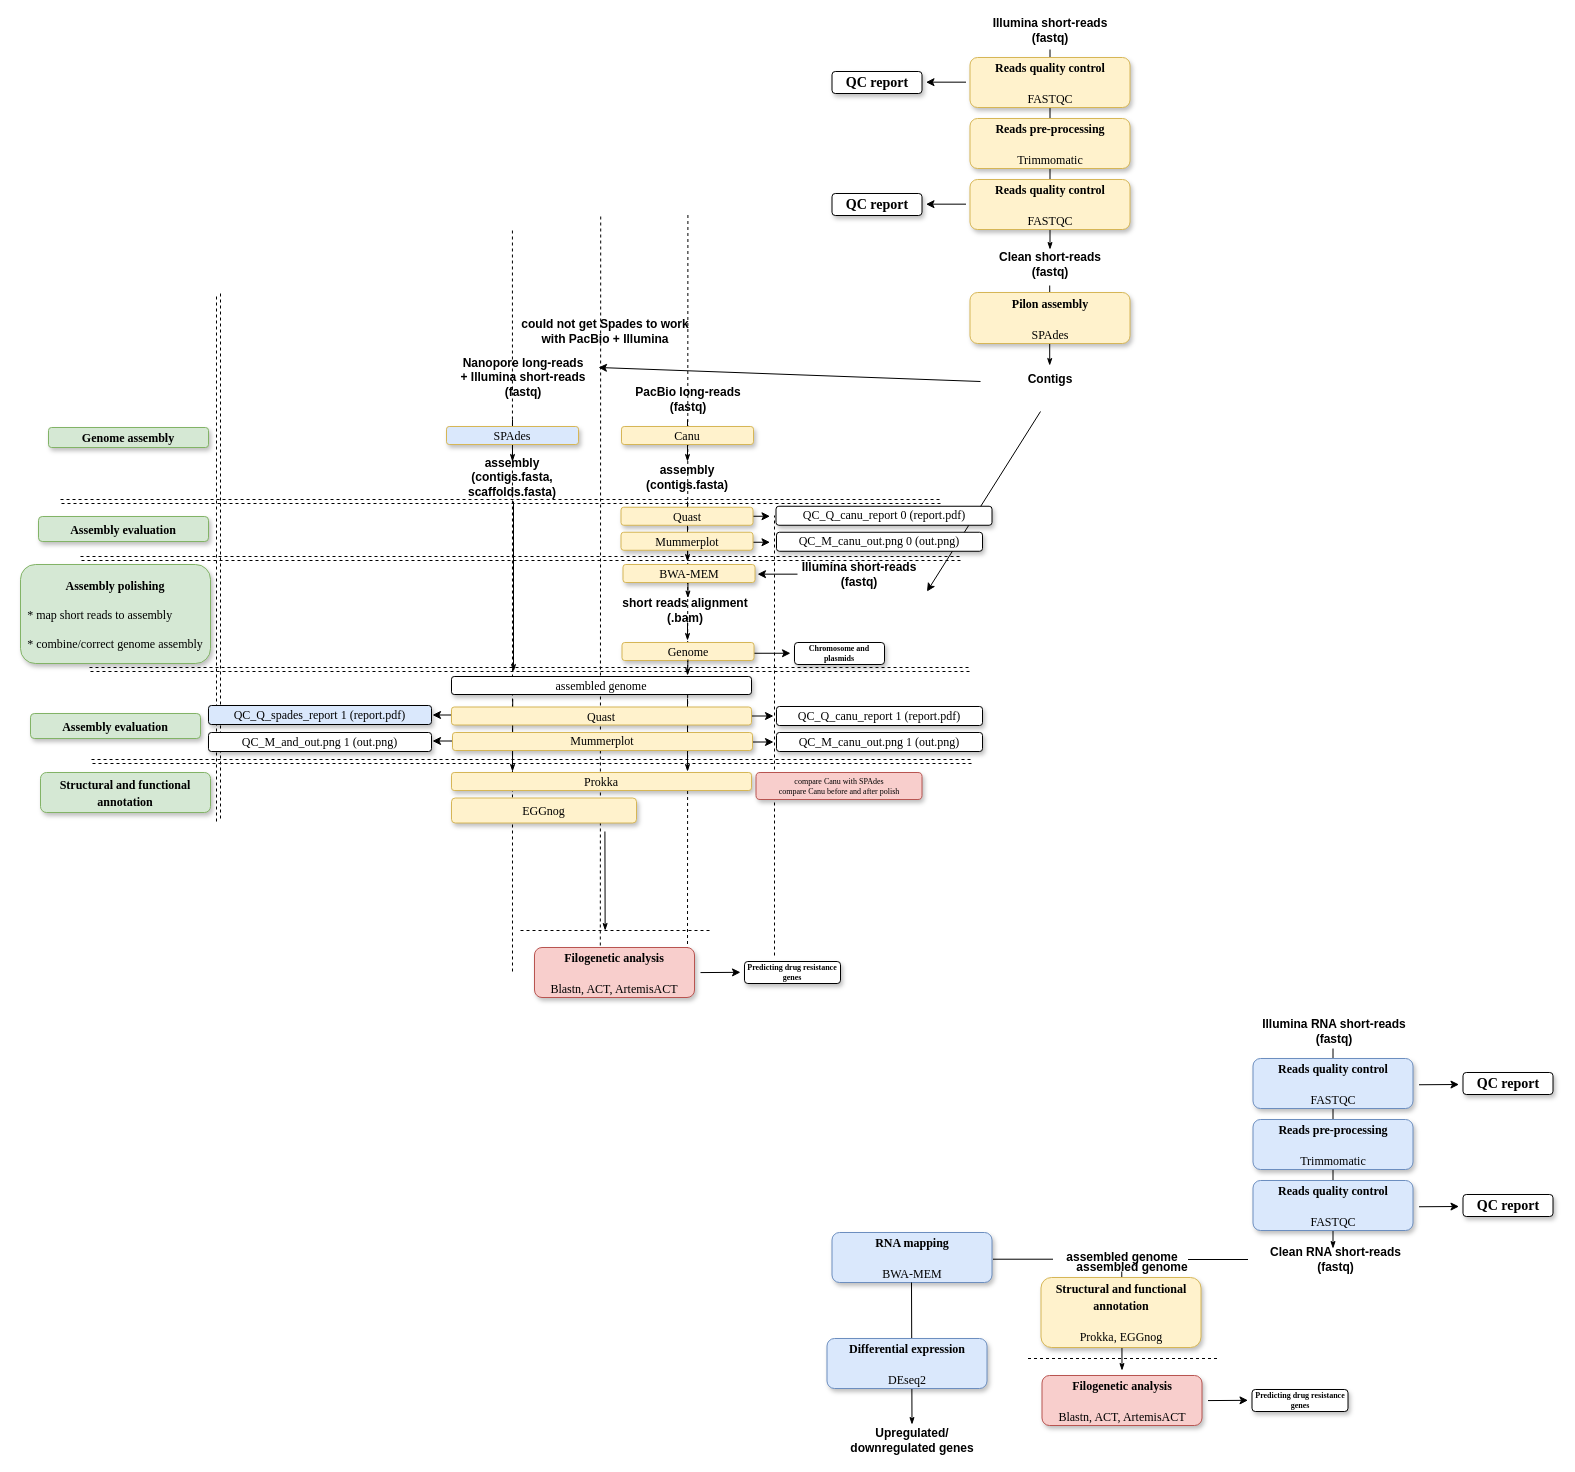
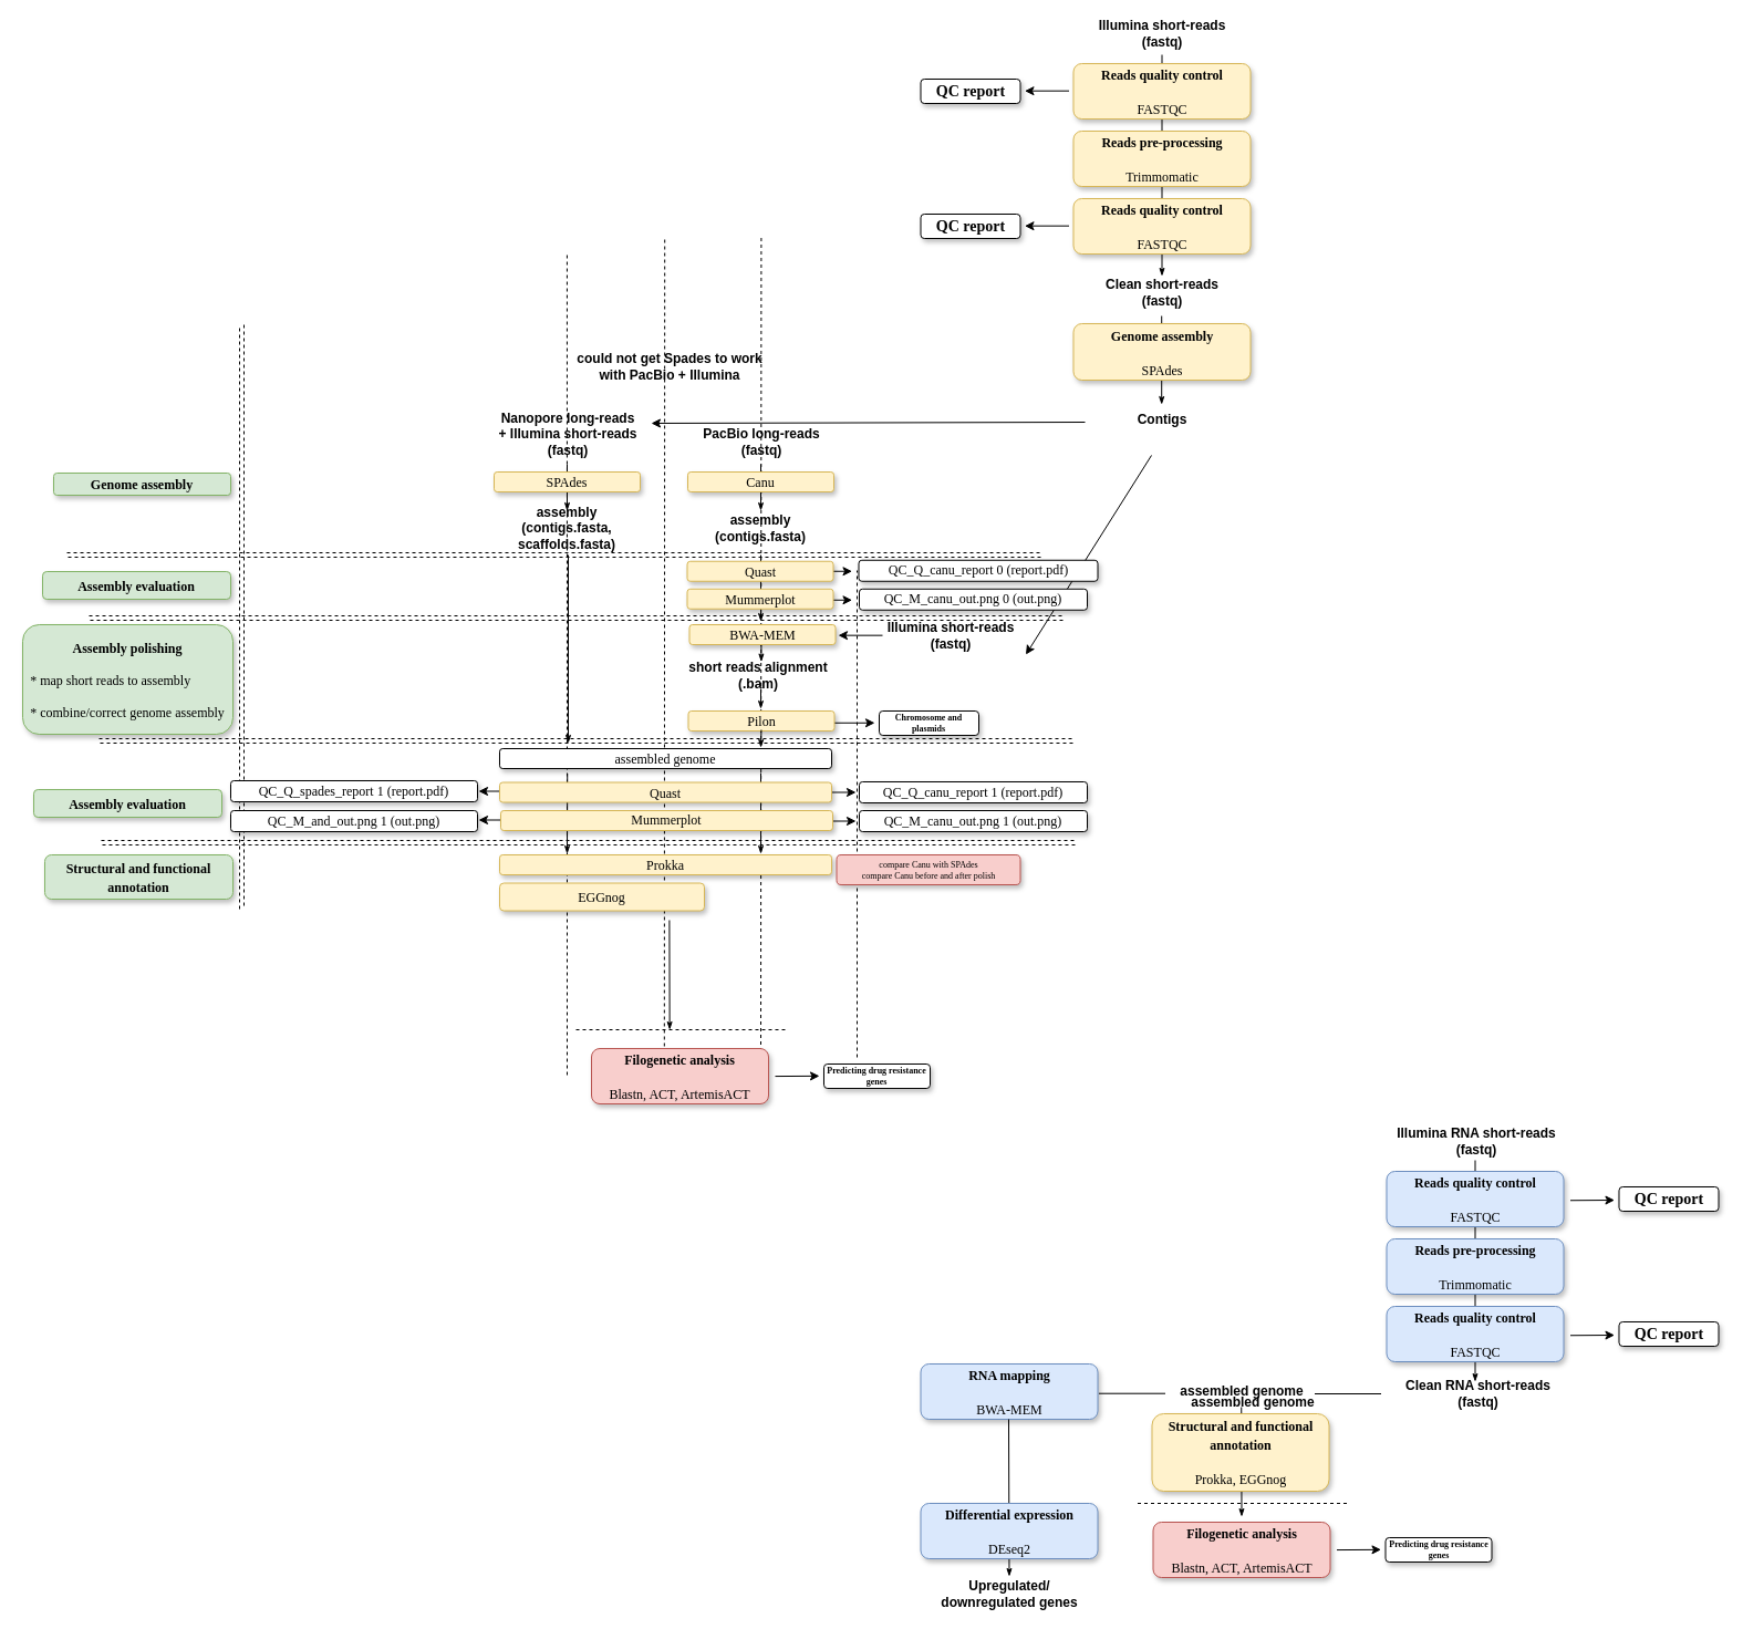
- <mxCell id="57" value="&lt;div style=&quot;font-size: 12px&quot;&gt;&lt;h3&gt;&lt;font style=&quot;font-size: 12px&quot;&gt;Pilon assembly&lt;br&gt;&lt;/font&gt;&lt;/h3&gt;&lt;/div&gt;&lt;div style=&quot;font-size: 12px&quot;&gt;&lt;h3&gt;&lt;font style=&quot;font-size: 12px&quot;&gt;&lt;span style=&quot;font-weight: normal&quot;&gt;SPAdes&lt;br&gt;&lt;/span&gt;&lt;/font&gt;&lt;/h3&gt;&lt;/div&gt;" style="rounded=1;whiteSpace=wrap;html=1;shadow=1;labelBackgroundColor=none;strokeWidth=1;fontFamily=Verdana;fontSize=8;align=center;fillColor=#fff2cc;strokeColor=#d6b656;" parent="1" vertex="1"><mxGeometry x="969.5" y="292" width="160" height="51" as="geometry" /></mxCell>
+ <mxCell id="57" value="&lt;div style=&quot;font-size: 12px&quot;&gt;&lt;h3&gt;&lt;font style=&quot;font-size: 12px&quot;&gt;Genome assembly&lt;br&gt;&lt;/font&gt;&lt;/h3&gt;&lt;/div&gt;&lt;div style=&quot;font-size: 12px&quot;&gt;&lt;h3&gt;&lt;font style=&quot;font-size: 12px&quot;&gt;&lt;span style=&quot;font-weight: normal&quot;&gt;SPAdes&lt;br&gt;&lt;/span&gt;&lt;/font&gt;&lt;/h3&gt;&lt;/div&gt;" style="rounded=1;whiteSpace=wrap;html=1;shadow=1;labelBackgroundColor=none;strokeWidth=1;fontFamily=Verdana;fontSize=8;align=center;fillColor=#fff2cc;strokeColor=#d6b656;" parent="1" vertex="1"><mxGeometry x="969.5" y="292" width="160" height="51" as="geometry" /></mxCell>
- <mxCell id="61" value="&lt;div&gt;Nanopore long-reads&lt;/div&gt;&lt;div&gt;+ Illumina short-reads&lt;br&gt;&lt;/div&gt;&lt;div&gt;(fastq)&lt;br&gt;&lt;/div&gt;" style="text;html=1;strokeColor=none;fillColor=none;align=center;verticalAlign=middle;whiteSpace=wrap;rounded=0;fontStyle=1" vertex="1" parent="1"><mxGeometry x="448" y="367" width="150" height="20" as="geometry" /></mxCell>
+ <mxCell id="61" value="&lt;div&gt;Nanopore long-reads&lt;/div&gt;&lt;div&gt;+ Illumina short-reads&lt;br&gt;&lt;/div&gt;&lt;div&gt;(fastq)&lt;br&gt;&lt;/div&gt;" style="text;html=1;strokeColor=none;fillColor=none;align=center;verticalAlign=middle;whiteSpace=wrap;rounded=0;fontStyle=1" vertex="1" parent="1"><mxGeometry x="438" y="382" width="150" height="20" as="geometry" /></mxCell>
- <mxCell id="60" value="&lt;div style=&quot;font-size: 12px&quot;&gt;&lt;h3&gt;&lt;font style=&quot;font-size: 12px&quot;&gt;&lt;span style=&quot;font-weight: normal&quot;&gt;SPAdes&lt;br&gt;&lt;/span&gt;&lt;/font&gt;&lt;/h3&gt;&lt;/div&gt;" style="rounded=1;whiteSpace=wrap;html=1;shadow=1;labelBackgroundColor=none;strokeWidth=1;fontFamily=Verdana;fontSize=8;align=center;fillColor=#dae8fc;strokeColor=#d6b656;" vertex="1" parent="1"><mxGeometry x="446" y="426" width="132" height="18" as="geometry" /></mxCell>
+ <mxCell id="60" value="&lt;div style=&quot;font-size: 12px&quot;&gt;&lt;h3&gt;&lt;font style=&quot;font-size: 12px&quot;&gt;&lt;span style=&quot;font-weight: normal&quot;&gt;SPAdes&lt;br&gt;&lt;/span&gt;&lt;/font&gt;&lt;/h3&gt;&lt;/div&gt;" style="rounded=1;whiteSpace=wrap;html=1;shadow=1;labelBackgroundColor=none;strokeWidth=1;fontFamily=Verdana;fontSize=8;align=center;fillColor=#fff2cc;strokeColor=#d6b656;" vertex="1" parent="1"><mxGeometry x="446" y="426" width="132" height="18" as="geometry" /></mxCell>
- <mxCell id="74" value="&lt;div style=&quot;font-size: 12px&quot;&gt;&lt;h3&gt;&lt;font style=&quot;font-size: 12px&quot;&gt;&lt;span style=&quot;font-weight: normal&quot;&gt;Genome&lt;/span&gt;&lt;/font&gt;&lt;/h3&gt;&lt;/div&gt;" style="rounded=1;whiteSpace=wrap;html=1;shadow=1;labelBackgroundColor=none;strokeWidth=1;fontFamily=Verdana;fontSize=8;align=center;fillColor=#fff2cc;strokeColor=#d6b656;" vertex="1" parent="1"><mxGeometry x="621.5" y="642" width="132" height="18" as="geometry" /></mxCell>
+ <mxCell id="74" value="&lt;div style=&quot;font-size: 12px&quot;&gt;&lt;h3&gt;&lt;font style=&quot;font-size: 12px&quot;&gt;&lt;span style=&quot;font-weight: normal&quot;&gt;Pilon&lt;/span&gt;&lt;/font&gt;&lt;/h3&gt;&lt;/div&gt;" style="rounded=1;whiteSpace=wrap;html=1;shadow=1;labelBackgroundColor=none;strokeWidth=1;fontFamily=Verdana;fontSize=8;align=center;fillColor=#fff2cc;strokeColor=#d6b656;" vertex="1" parent="1"><mxGeometry x="621.5" y="642" width="132" height="18" as="geometry" /></mxCell>
- <mxCell id="85" value="&lt;div style=&quot;font-size: 12px&quot;&gt;&lt;font style=&quot;font-size: 12px&quot;&gt;QC_Q_spades_report 1 (report.pdf)&lt;/font&gt;&lt;/div&gt;" style="rounded=1;whiteSpace=wrap;html=1;shadow=1;labelBackgroundColor=none;strokeWidth=1;fontFamily=Verdana;fontSize=8;align=center;fillColor=#dae8fc;" vertex="1" parent="1"><mxGeometry x="208" y="705" width="223" height="19" as="geometry" /></mxCell>
+ <mxCell id="85" value="&lt;div style=&quot;font-size: 12px&quot;&gt;&lt;font style=&quot;font-size: 12px&quot;&gt;QC_Q_spades_report 1 (report.pdf)&lt;/font&gt;&lt;/div&gt;" style="rounded=1;whiteSpace=wrap;html=1;shadow=1;labelBackgroundColor=none;strokeWidth=1;fontFamily=Verdana;fontSize=8;align=center;" vertex="1" parent="1"><mxGeometry x="208" y="705" width="223" height="19" as="geometry" /></mxCell>
- <mxCell id="53" value="&lt;div style=&quot;font-size: 12px&quot;&gt;&lt;h3&gt;&lt;font style=&quot;font-size: 12px&quot;&gt;Differential expression&lt;br&gt;&lt;/font&gt;&lt;/h3&gt;&lt;/div&gt;&lt;div style=&quot;font-size: 12px&quot;&gt;&lt;h3&gt;&lt;font style=&quot;font-size: 12px&quot;&gt;&lt;span style=&quot;font-weight: normal&quot;&gt;DEseq2&lt;/span&gt;&lt;/font&gt;&lt;/h3&gt;&lt;/div&gt;" style="rounded=1;whiteSpace=wrap;html=1;shadow=1;labelBackgroundColor=none;strokeWidth=1;fontFamily=Verdana;fontSize=8;align=center;fillColor=#dae8fc;strokeColor=#6c8ebf;" parent="1" vertex="1"><mxGeometry x="826.5" y="1338" width="160" height="50" as="geometry" /></mxCell>
+ <mxCell id="53" value="&lt;div style=&quot;font-size: 12px&quot;&gt;&lt;h3&gt;&lt;font style=&quot;font-size: 12px&quot;&gt;Differential expression&lt;br&gt;&lt;/font&gt;&lt;/h3&gt;&lt;/div&gt;&lt;div style=&quot;font-size: 12px&quot;&gt;&lt;h3&gt;&lt;font style=&quot;font-size: 12px&quot;&gt;&lt;span style=&quot;font-weight: normal&quot;&gt;DEseq2&lt;/span&gt;&lt;/font&gt;&lt;/h3&gt;&lt;/div&gt;" style="rounded=1;whiteSpace=wrap;html=1;shadow=1;labelBackgroundColor=none;strokeWidth=1;fontFamily=Verdana;fontSize=8;align=center;fillColor=#dae8fc;strokeColor=#6c8ebf;" parent="1" vertex="1"><mxGeometry x="831.5" y="1358" width="160" height="50" as="geometry" /></mxCell>
